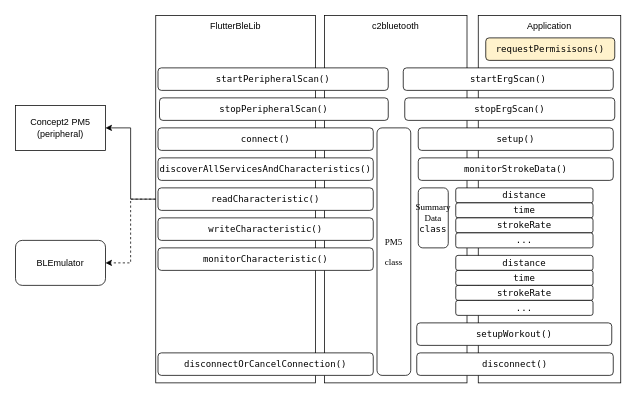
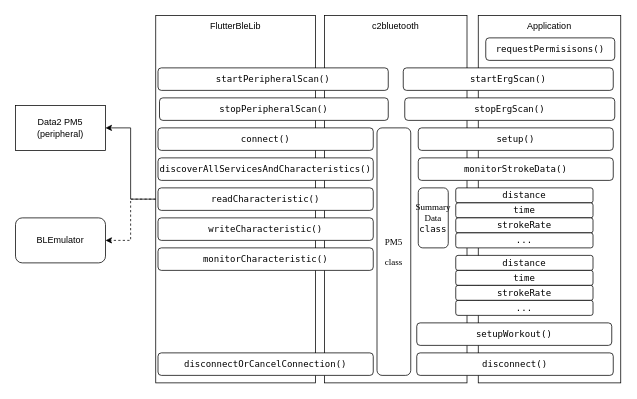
- <mxCell id="29" value="&lt;pre&gt;requestPermisisons()&lt;/pre&gt;" style="rounded=1;whiteSpace=wrap;html=1;fillColor=#fff2cc;" parent="1" vertex="1"><mxGeometry x="647" y="50" width="172" height="30" as="geometry" /></mxCell>
+ <mxCell id="29" value="&lt;pre&gt;requestPermisisons()&lt;/pre&gt;" style="rounded=1;whiteSpace=wrap;html=1;" parent="1" vertex="1"><mxGeometry x="647" y="50" width="172" height="30" as="geometry" /></mxCell>
- <mxCell id="2" value="Concept2 PM5&lt;br&gt;(peripheral)" style="rounded=1;whiteSpace=wrap;html=1;arcSize=0;" parent="1" vertex="1"><mxGeometry x="20" y="140" width="120" height="60" as="geometry" /></mxCell>
+ <mxCell id="2" value="Data2 PM5&lt;br&gt;(peripheral)" style="rounded=1;whiteSpace=wrap;html=1;arcSize=0;" parent="1" vertex="1"><mxGeometry x="20" y="140" width="120" height="60" as="geometry" /></mxCell>
- <mxCell id="5" value="BLEmulator" style="rounded=1;whiteSpace=wrap;html=1;" parent="1" vertex="1"><mxGeometry x="20" y="320" width="120" height="60" as="geometry" /></mxCell>
+ <mxCell id="5" value="BLEmulator" style="rounded=1;whiteSpace=wrap;html=1;" parent="1" vertex="1"><mxGeometry x="20" y="290" width="120" height="60" as="geometry" /></mxCell>
